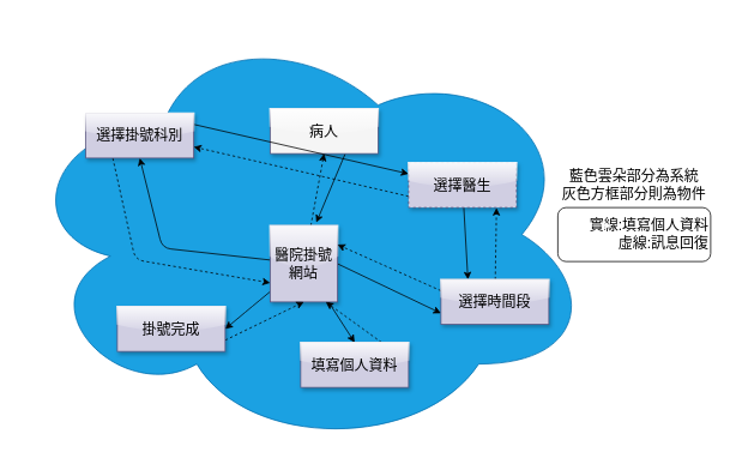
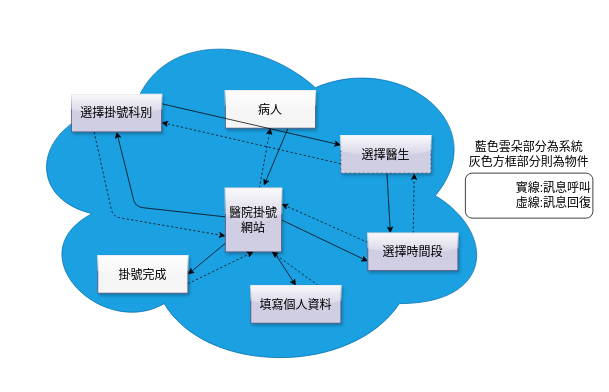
- <mxCell id="3" value="實線:填寫個人資料&lt;br&gt;虛線:訊息回復" style="rounded=1;whiteSpace=wrap;html=1;fontSize=16;align=right;" parent="1" vertex="1"><mxGeometry x="620" y="230" width="170" height="60" as="geometry" /></mxCell>
+ <mxCell id="3" value="實線:訊息呼叫&lt;br&gt;虛線:訊息回復" style="rounded=1;whiteSpace=wrap;html=1;fontSize=16;align=right;" parent="1" vertex="1"><mxGeometry x="620" y="230" width="170" height="60" as="geometry" /></mxCell>
- <mxCell id="24" value="&lt;font color=&quot;#000000&quot;&gt;&lt;span style=&quot;font-size: 16px;&quot;&gt;掛號完成&lt;/span&gt;&lt;/font&gt;" style="rounded=0;whiteSpace=wrap;html=1;fillColor=#d0cee2;strokeColor=#56517e;glass=1;shadow=1;" parent="1" vertex="1"><mxGeometry x="130" y="340" width="120" height="50" as="geometry" /></mxCell>
+ <mxCell id="24" value="&lt;font color=&quot;#000000&quot;&gt;&lt;span style=&quot;font-size: 16px;&quot;&gt;掛號完成&lt;/span&gt;&lt;/font&gt;" style="rounded=0;whiteSpace=wrap;html=1;fillColor=#f5f5f5;strokeColor=#56517e;glass=1;shadow=1;" parent="1" vertex="1"><mxGeometry x="130" y="340" width="120" height="50" as="geometry" /></mxCell>
